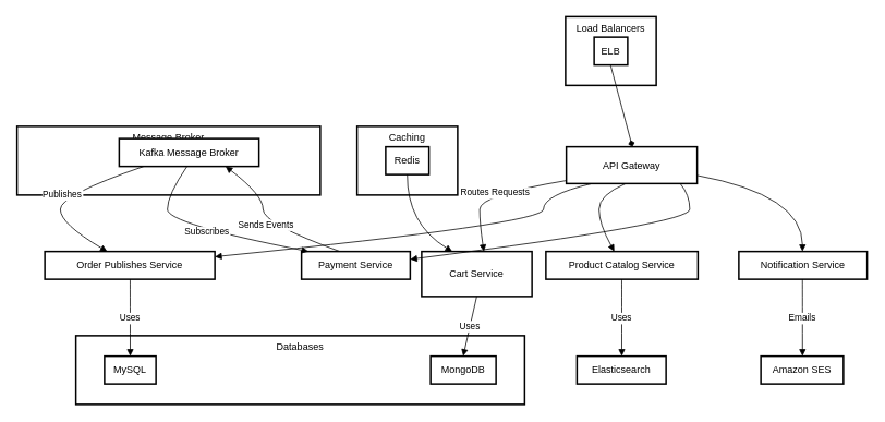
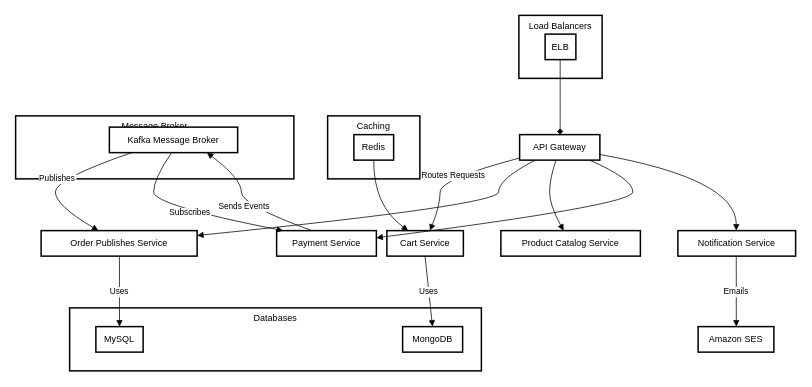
- <mxCell id="11" value="API Gateway" style="whiteSpace=wrap;strokeWidth=2;" vertex="1" parent="1"><mxGeometry x="692" y="179" width="160" height="45" as="geometry" /></mxCell>
+ <mxCell id="11" value="API Gateway" style="whiteSpace=wrap;strokeWidth=2;" vertex="1" parent="1"><mxGeometry x="692" y="179" width="107" height="34" as="geometry" /></mxCell>
- <mxCell id="12" value="Cart Service" style="whiteSpace=wrap;strokeWidth=2;" vertex="1" parent="1"><mxGeometry x="515" y="307" width="135" height="55" as="geometry" /></mxCell>
+ <mxCell id="12" value="Cart Service" style="whiteSpace=wrap;strokeWidth=2;" vertex="1" parent="1"><mxGeometry x="515" y="307" width="102" height="34" as="geometry" /></mxCell>
- <mxCell id="26" value="Uses" style="curved=1;startArrow=none;endArrow=block;exitX=0.499;exitY=1;entryX=0.503;entryY=0;rounded=0;" edge="1" parent="1" source="14" target="17"><mxGeometry relative="1" as="geometry"><Array as="points" /></mxGeometry></mxCell>
- <mxCell id="6" value="MongoDB" style="whiteSpace=wrap;strokeWidth=2;" vertex="1" parent="1"><mxGeometry x="526" y="435" width="80" height="34" as="geometry" /></mxCell>
+ <mxCell id="6" value="MongoDB" style="whiteSpace=wrap;strokeWidth=2;" vertex="1" parent="1"><mxGeometry x="536" y="435" width="80" height="34" as="geometry" /></mxCell>
- <mxCell id="17" value="Elasticsearch" style="whiteSpace=wrap;strokeWidth=2;" vertex="1" parent="1"><mxGeometry x="705" y="435" width="109" height="34" as="geometry" /></mxCell>
